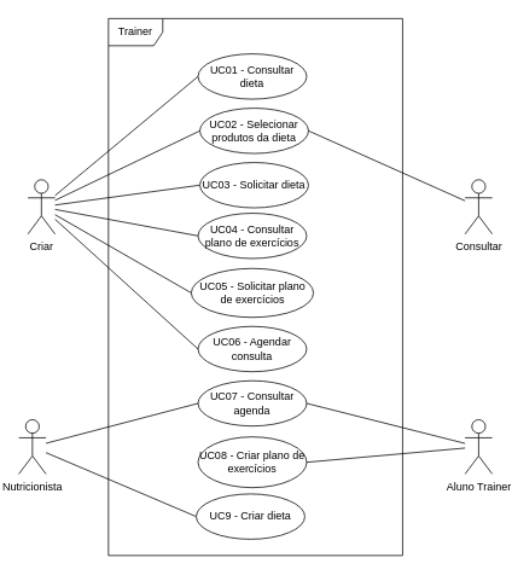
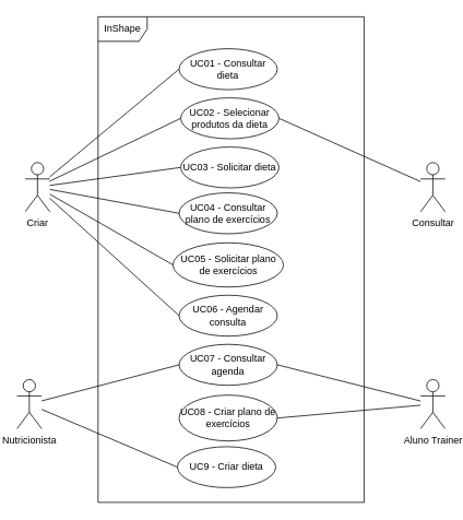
- <mxCell id="24" value="Trainer" style="shape=umlFrame;whiteSpace=wrap;html=1;pointerEvents=0;" parent="1" vertex="1"><mxGeometry x="119" y="20" width="325" height="593" as="geometry" /></mxCell>
+ <mxCell id="24" value="InShape" style="shape=umlFrame;whiteSpace=wrap;html=1;pointerEvents=0;" parent="1" vertex="1"><mxGeometry x="119" y="20" width="325" height="593" as="geometry" /></mxCell>
